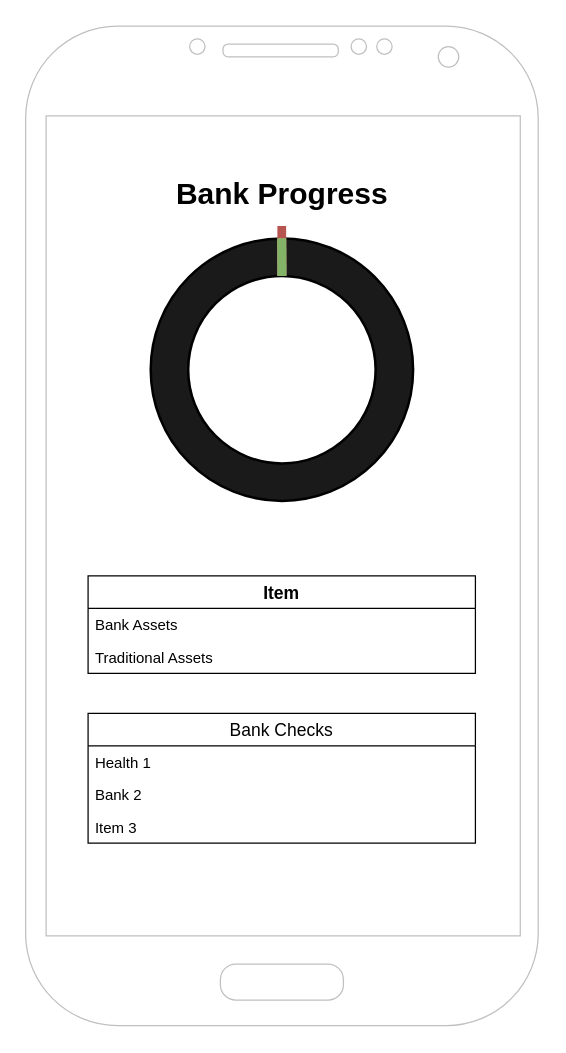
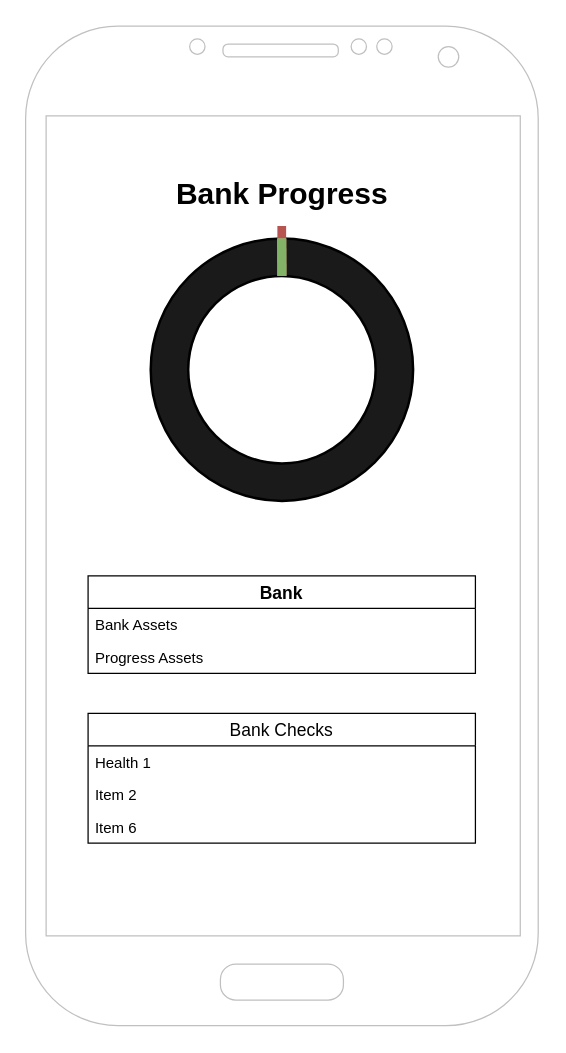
- <mxCell id="11" value="Item" style="swimlane;fontStyle=1;childLayout=stackLayout;horizontal=1;startSize=26;horizontalStack=0;resizeParent=1;resizeParentMax=0;resizeLast=0;collapsible=1;marginBottom=0;fillColor=#FFFFFF;fontSize=14;" vertex="1" parent="1"><mxGeometry x="70" y="460" width="310" height="78" as="geometry" /></mxCell>
+ <mxCell id="11" value="Bank" style="swimlane;fontStyle=1;childLayout=stackLayout;horizontal=1;startSize=26;horizontalStack=0;resizeParent=1;resizeParentMax=0;resizeLast=0;collapsible=1;marginBottom=0;fillColor=#FFFFFF;fontSize=14;" vertex="1" parent="1"><mxGeometry x="70" y="460" width="310" height="78" as="geometry" /></mxCell>
- <mxCell id="13" value="Traditional Assets" style="text;strokeColor=none;fillColor=none;align=left;verticalAlign=top;spacingLeft=4;spacingRight=4;overflow=hidden;rotatable=0;points=[[0,0.5],[1,0.5]];portConstraint=eastwest;" vertex="1" parent="11"><mxGeometry y="52" width="310" height="26" as="geometry" /></mxCell>
+ <mxCell id="13" value="Progress Assets" style="text;strokeColor=none;fillColor=none;align=left;verticalAlign=top;spacingLeft=4;spacingRight=4;overflow=hidden;rotatable=0;points=[[0,0.5],[1,0.5]];portConstraint=eastwest;" vertex="1" parent="11"><mxGeometry y="52" width="310" height="26" as="geometry" /></mxCell>
- <mxCell id="16" value="Bank 2" style="text;strokeColor=none;fillColor=none;align=left;verticalAlign=top;spacingLeft=4;spacingRight=4;overflow=hidden;rotatable=0;points=[[0,0.5],[1,0.5]];portConstraint=eastwest;" vertex="1" parent="14"><mxGeometry y="52" width="310" height="26" as="geometry" /></mxCell>
+ <mxCell id="16" value="Item 2" style="text;strokeColor=none;fillColor=none;align=left;verticalAlign=top;spacingLeft=4;spacingRight=4;overflow=hidden;rotatable=0;points=[[0,0.5],[1,0.5]];portConstraint=eastwest;" vertex="1" parent="14"><mxGeometry y="52" width="310" height="26" as="geometry" /></mxCell>
- <mxCell id="17" value="Item 3" style="text;strokeColor=none;fillColor=none;align=left;verticalAlign=top;spacingLeft=4;spacingRight=4;overflow=hidden;rotatable=0;points=[[0,0.5],[1,0.5]];portConstraint=eastwest;" vertex="1" parent="14"><mxGeometry y="78" width="310" height="26" as="geometry" /></mxCell>
+ <mxCell id="17" value="Item 6" style="text;strokeColor=none;fillColor=none;align=left;verticalAlign=top;spacingLeft=4;spacingRight=4;overflow=hidden;rotatable=0;points=[[0,0.5],[1,0.5]];portConstraint=eastwest;" vertex="1" parent="14"><mxGeometry y="78" width="310" height="26" as="geometry" /></mxCell>
